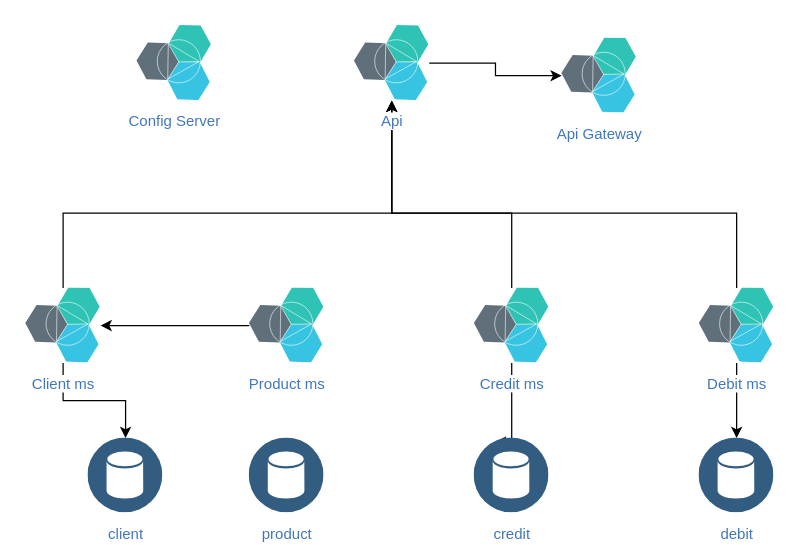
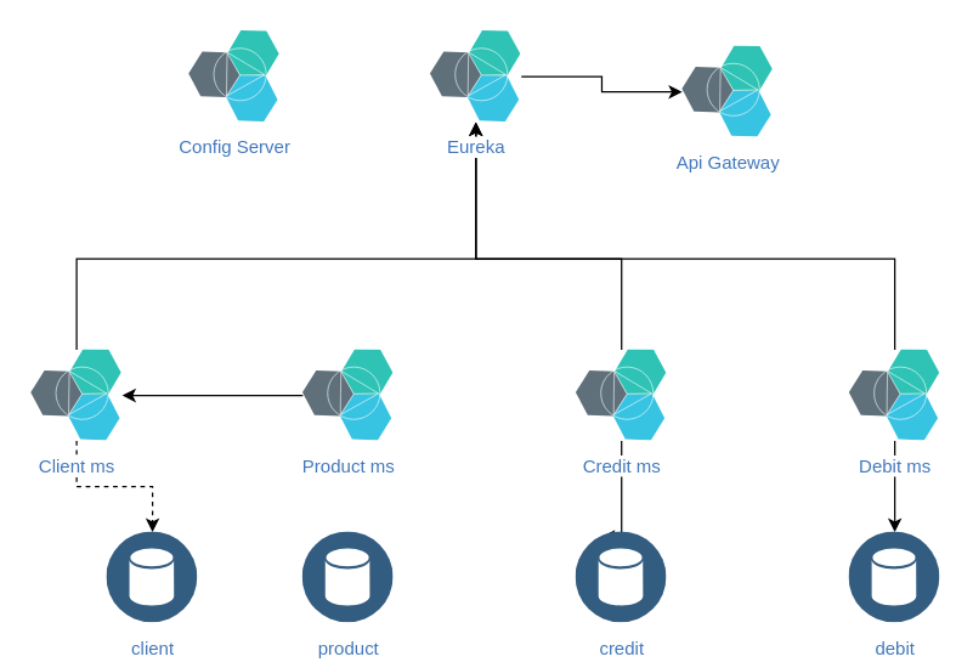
- <mxCell id="20" value="Config Server" style="aspect=fixed;perimeter=ellipsePerimeter;html=1;align=center;shadow=0;dashed=0;fontColor=#4277BB;labelBackgroundColor=#ffffff;fontSize=12;spacingTop=3;image;image=img/lib/ibm/miscellaneous/bluemix.svg;" vertex="1" parent="1"><mxGeometry x="109" y="20" width="60" height="60" as="geometry" /></mxCell>
+ <mxCell id="20" value="Config Server" style="aspect=fixed;perimeter=ellipsePerimeter;html=1;align=center;shadow=0;dashed=0;fontColor=#4277BB;labelBackgroundColor=#ffffff;fontSize=12;spacingTop=3;image;image=img/lib/ibm/miscellaneous/bluemix.svg;" vertex="1" parent="1"><mxGeometry x="124" y="20" width="60" height="60" as="geometry" /></mxCell>
- <mxCell id="19" value="Api" style="aspect=fixed;perimeter=ellipsePerimeter;html=1;align=center;shadow=0;dashed=0;fontColor=#4277BB;labelBackgroundColor=#ffffff;fontSize=12;spacingTop=3;image;image=img/lib/ibm/miscellaneous/bluemix.svg;" vertex="1" parent="1"><mxGeometry x="283" y="20" width="60" height="60" as="geometry" /></mxCell>
+ <mxCell id="19" value="Eureka" style="aspect=fixed;perimeter=ellipsePerimeter;html=1;align=center;shadow=0;dashed=0;fontColor=#4277BB;labelBackgroundColor=#ffffff;fontSize=12;spacingTop=3;image;image=img/lib/ibm/miscellaneous/bluemix.svg;" vertex="1" parent="1"><mxGeometry x="283" y="20" width="60" height="60" as="geometry" /></mxCell>
- <mxCell id="2" style="edgeStyle=orthogonalEdgeStyle;rounded=0;orthogonalLoop=1;jettySize=auto;html=1;" edge="1" parent="1" source="4" target="13"><mxGeometry relative="1" as="geometry" /></mxCell>
+ <mxCell id="2" style="edgeStyle=orthogonalEdgeStyle;rounded=0;orthogonalLoop=1;jettySize=auto;html=1;dashed=1;" edge="1" parent="1" source="4" target="13"><mxGeometry relative="1" as="geometry" /></mxCell>
